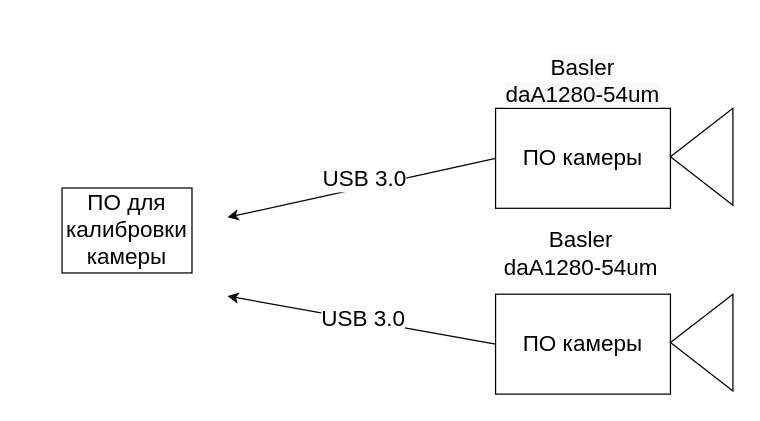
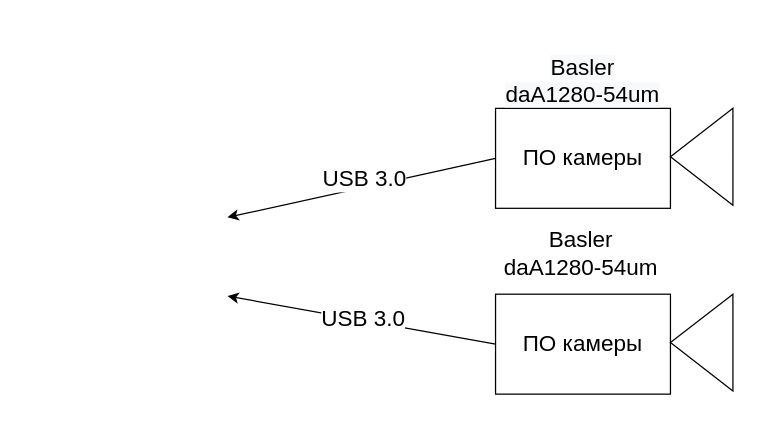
- <mxCell id="13" value="ПО для калибровки&lt;br&gt;камеры" style="rounded=0;whiteSpace=wrap;html=1;fontSize=18;" vertex="1" parent="1"><mxGeometry x="49" y="125" width="104" height="68" as="geometry" /></mxCell>
